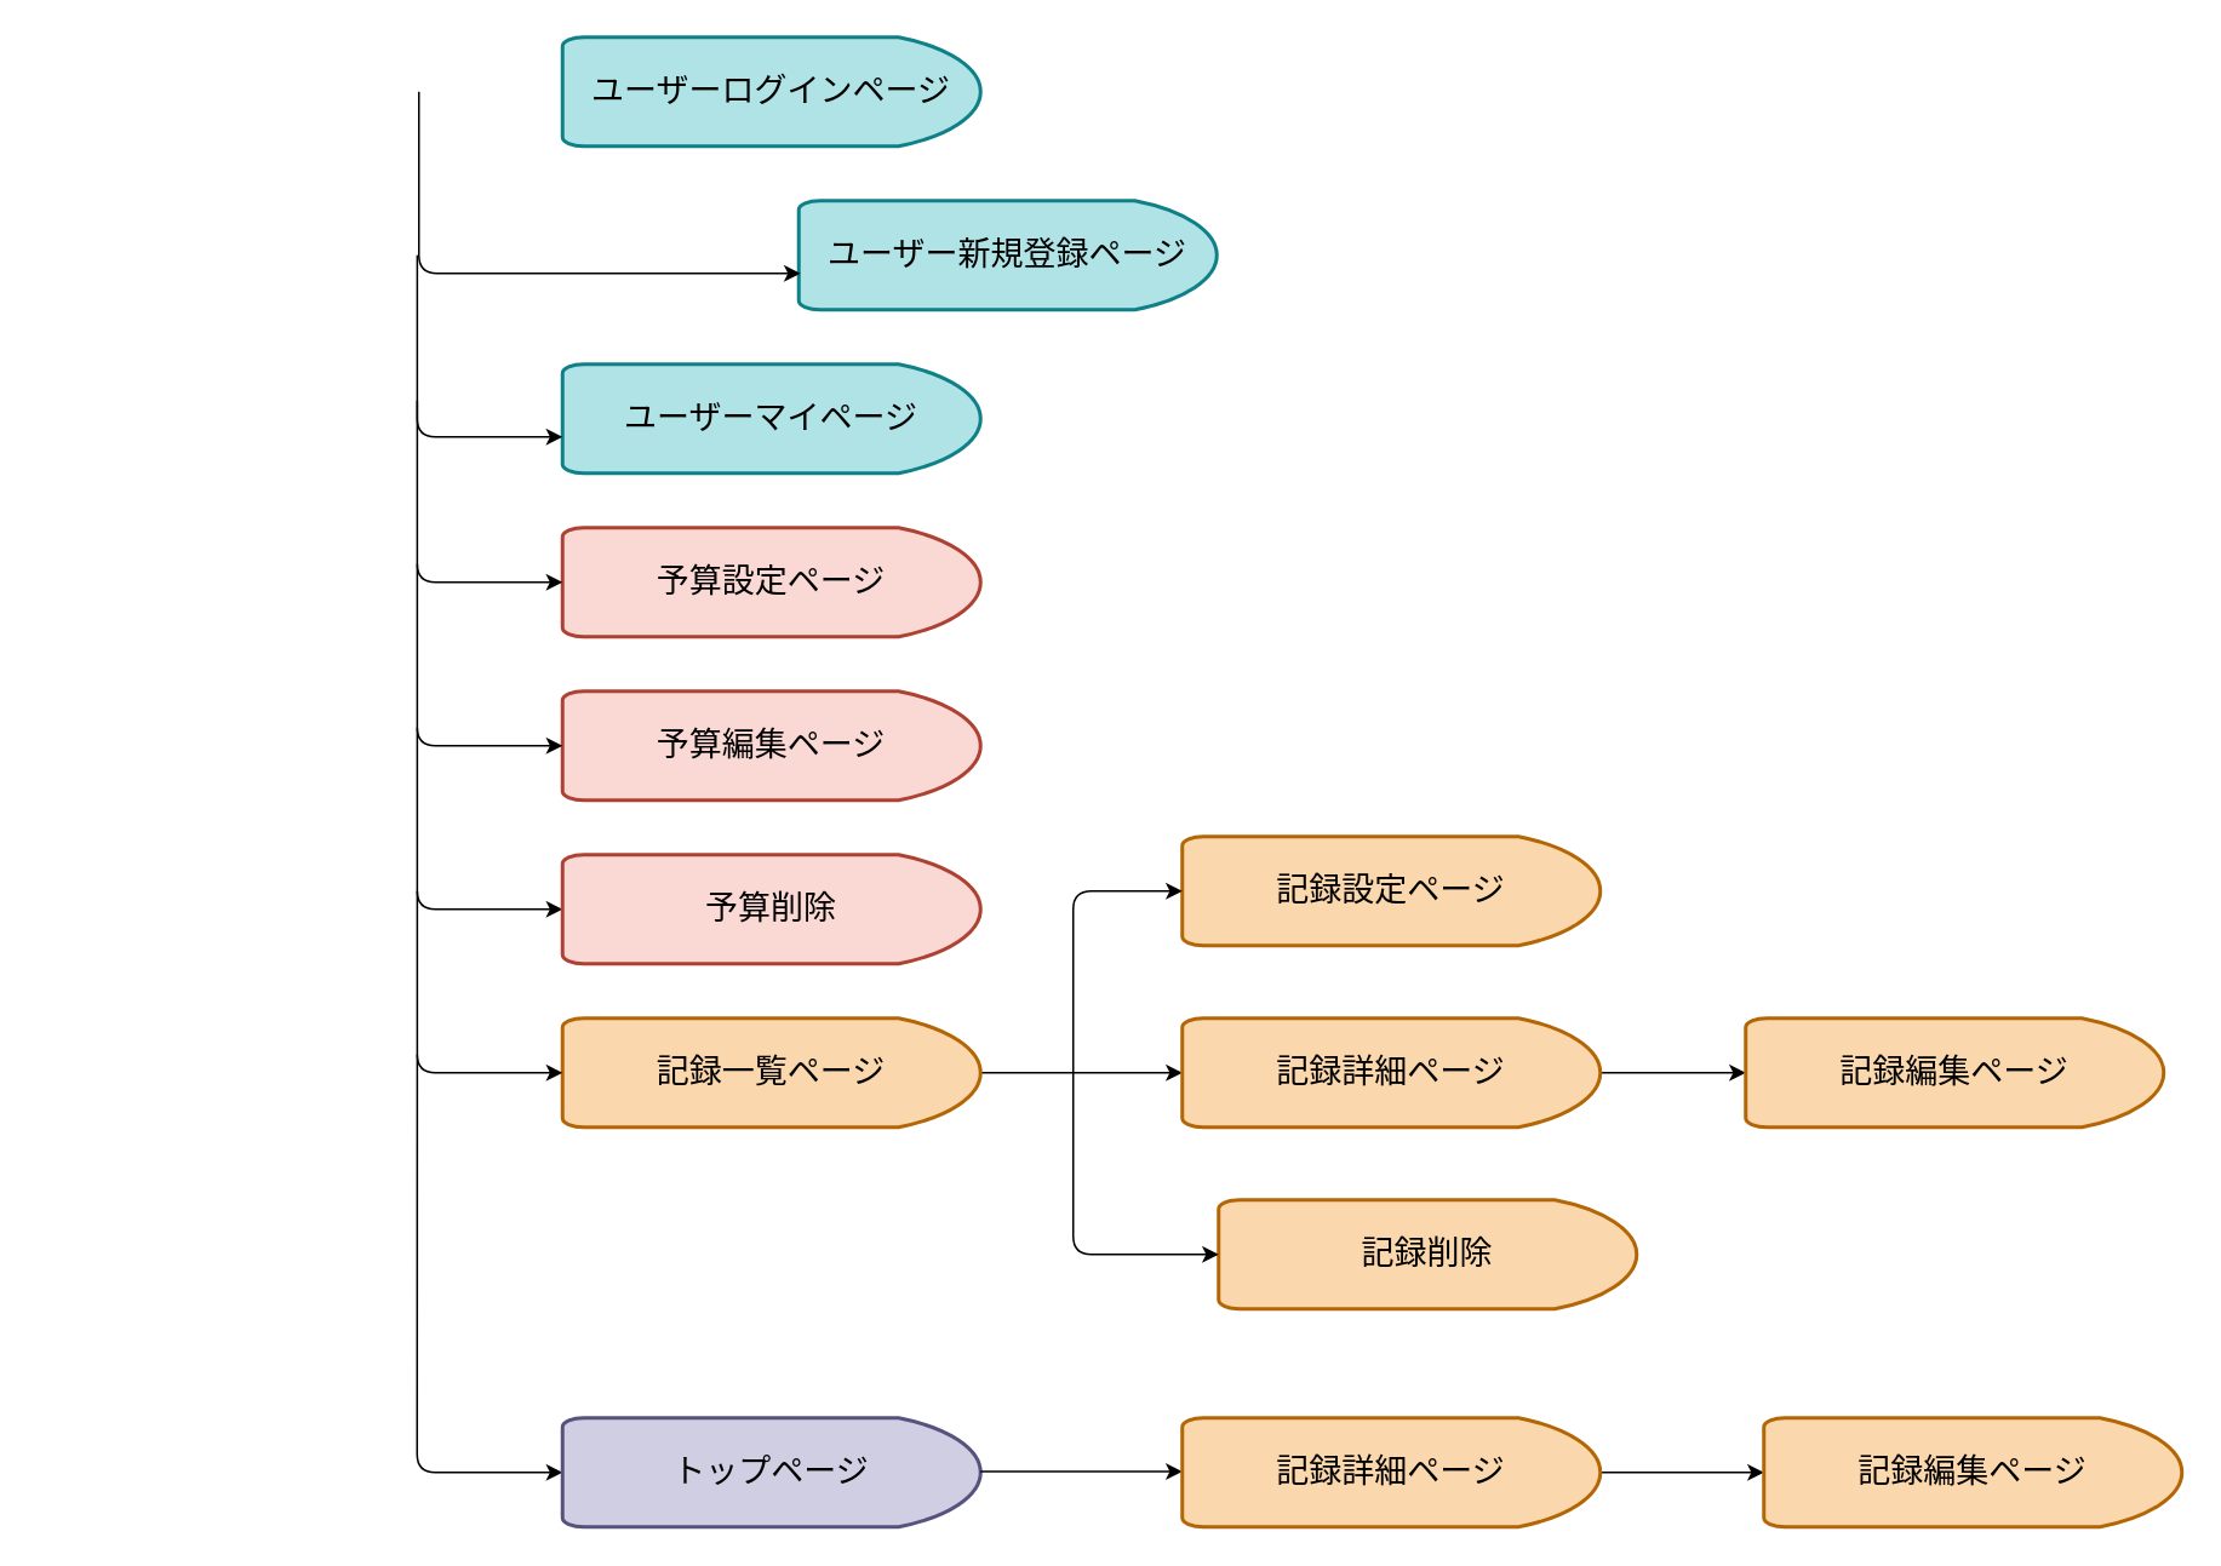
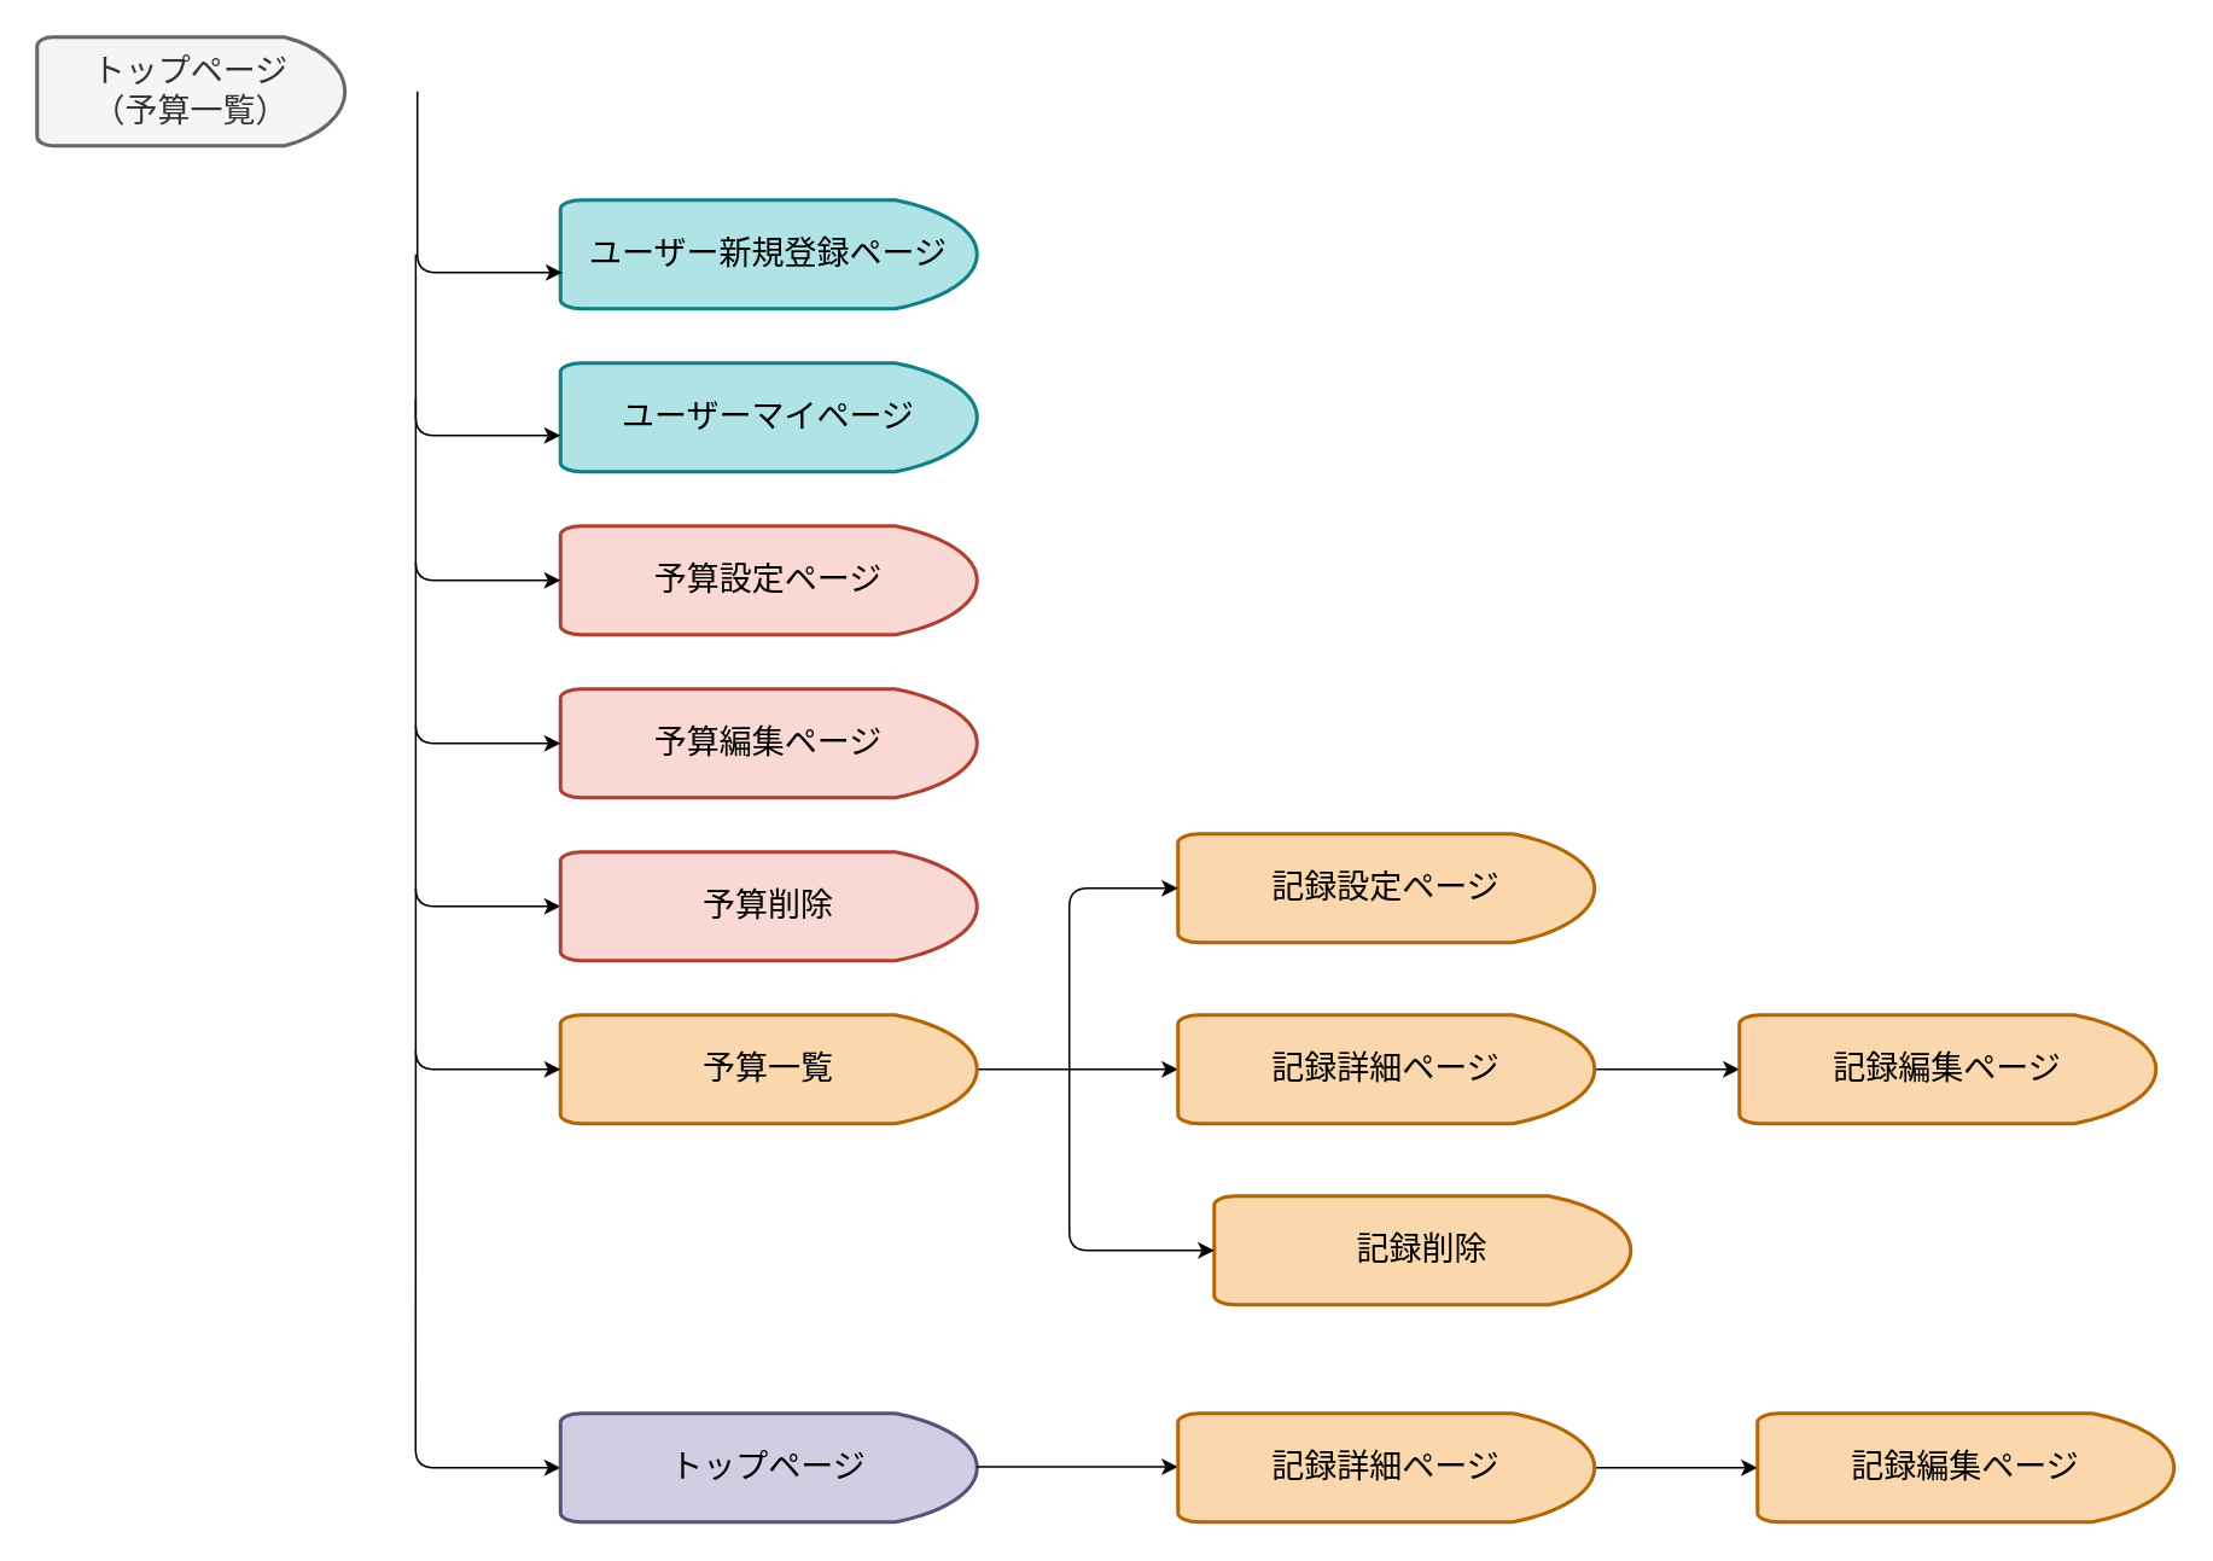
+ <mxCell id="2" value="&lt;font style=&quot;font-size: 18px;&quot;&gt;トップページ&lt;br&gt;（予算一覧）&lt;br&gt;&lt;/font&gt;" style="strokeWidth=2;html=1;shape=mxgraph.flowchart.delay;whiteSpace=wrap;fillColor=#f5f5f5;fontColor=#333333;strokeColor=#666666;" vertex="1" parent="1"><mxGeometry x="20" y="20" width="170" height="60" as="geometry" /></mxCell>
- <mxCell id="3" value="&lt;font style=&quot;font-size: 18px;&quot;&gt;ユーザーログインページ&lt;/font&gt;" style="strokeWidth=2;html=1;shape=mxgraph.flowchart.delay;whiteSpace=wrap;fillColor=#b0e3e6;strokeColor=#0e8088;fontColor=#000000;" vertex="1" parent="1"><mxGeometry x="309" y="20" width="230" height="60" as="geometry" /></mxCell>
- <mxCell id="4" value="&lt;font style=&quot;font-size: 18px;&quot;&gt;ユーザー新規登録ページ&lt;/font&gt;" style="strokeWidth=2;html=1;shape=mxgraph.flowchart.delay;whiteSpace=wrap;fillColor=#b0e3e6;strokeColor=#0e8088;fontColor=#000000;" vertex="1" parent="1"><mxGeometry x="439" y="110" width="230" height="60" as="geometry" /></mxCell>
+ <mxCell id="4" value="&lt;font style=&quot;font-size: 18px;&quot;&gt;ユーザー新規登録ページ&lt;/font&gt;" style="strokeWidth=2;html=1;shape=mxgraph.flowchart.delay;whiteSpace=wrap;fillColor=#b0e3e6;strokeColor=#0e8088;fontColor=#000000;" vertex="1" parent="1"><mxGeometry x="309" y="110" width="230" height="60" as="geometry" /></mxCell>
- <mxCell id="15" value="&lt;font style=&quot;font-size: 18px;&quot;&gt;記録一覧ページ&lt;/font&gt;" style="strokeWidth=2;html=1;shape=mxgraph.flowchart.delay;whiteSpace=wrap;fillColor=#fad7ac;strokeColor=#b46504;fontColor=#000000;" vertex="1" parent="1"><mxGeometry x="309" y="560" width="230" height="60" as="geometry" /></mxCell>
+ <mxCell id="15" value="&lt;font style=&quot;font-size: 18px;&quot;&gt;予算一覧&lt;/font&gt;" style="strokeWidth=2;html=1;shape=mxgraph.flowchart.delay;whiteSpace=wrap;fillColor=#fad7ac;strokeColor=#b46504;fontColor=#000000;" vertex="1" parent="1"><mxGeometry x="309" y="560" width="230" height="60" as="geometry" /></mxCell>
